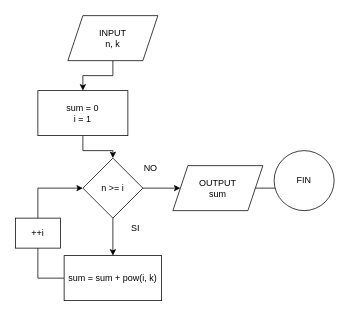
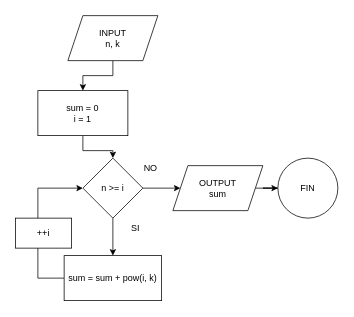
- <mxCell id="12" value="FIN" style="ellipse;whiteSpace=wrap;html=1;" vertex="1" parent="1"><mxGeometry x="365" y="200" width="80" height="80" as="geometry" /></mxCell>
+ <mxCell id="12" value="FIN" style="ellipse;whiteSpace=wrap;html=1;" vertex="1" parent="1"><mxGeometry x="370" y="210" width="80" height="80" as="geometry" /></mxCell>
- <mxCell id="16" value="++i" style="whiteSpace=wrap;html=1;" vertex="1" parent="1"><mxGeometry x="20" y="290" width="60" height="40" as="geometry" /></mxCell>
+ <mxCell id="16" value="++i" style="whiteSpace=wrap;html=1;" vertex="1" parent="1"><mxGeometry x="20" y="290" width="75" height="40" as="geometry" /></mxCell>
